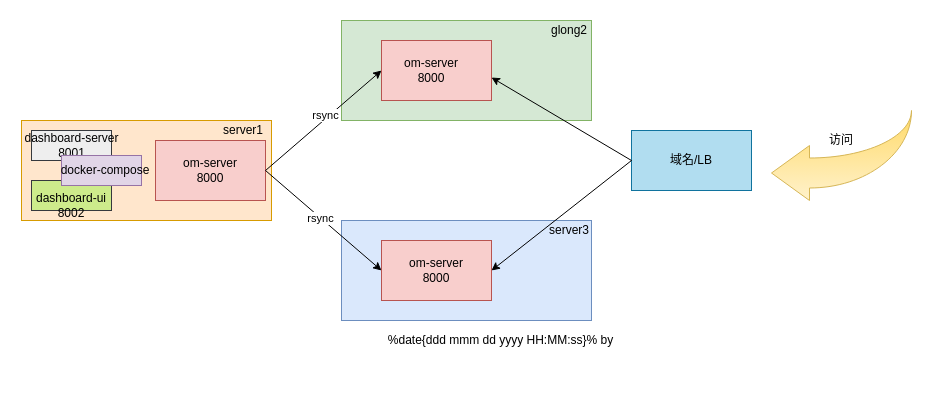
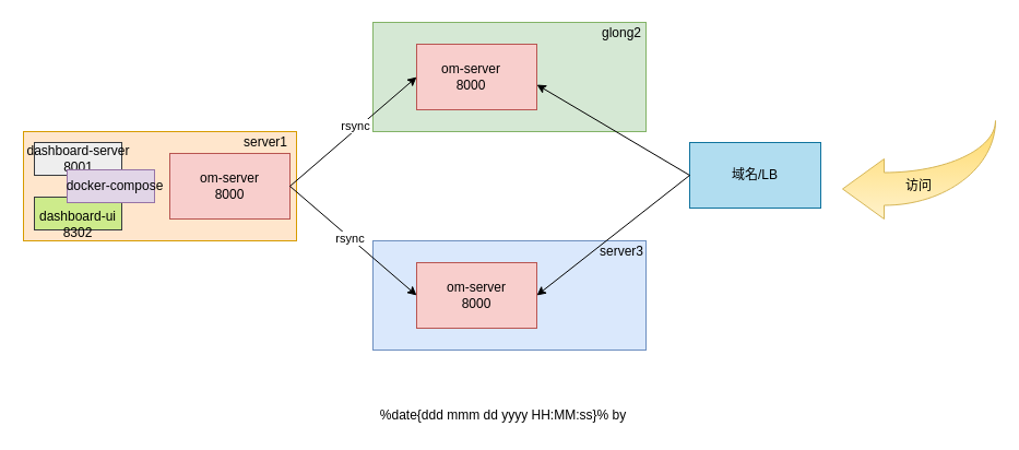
- <mxCell id="29" value="访问" style="text;html=1;strokeColor=none;fillColor=none;align=center;verticalAlign=middle;whiteSpace=wrap;rounded=0;" vertex="1" parent="1"><mxGeometry x="811" y="125" width="60" height="30" as="geometry" /></mxCell>
+ <mxCell id="29" value="访问" style="text;html=1;strokeColor=none;fillColor=none;align=center;verticalAlign=middle;whiteSpace=wrap;rounded=0;" vertex="1" parent="1"><mxGeometry x="811" y="155" width="60" height="30" as="geometry" /></mxCell>
- <mxCell id="21" value="dashboard-ui&lt;br&gt;8002" style="text;html=1;strokeColor=none;fillColor=none;align=center;verticalAlign=middle;whiteSpace=wrap;rounded=0;" vertex="1" parent="1"><mxGeometry x="31" y="200" width="80" height="10" as="geometry" /></mxCell>
+ <mxCell id="21" value="dashboard-ui&lt;br&gt;8302" style="text;html=1;strokeColor=none;fillColor=none;align=center;verticalAlign=middle;whiteSpace=wrap;rounded=0;" vertex="1" parent="1"><mxGeometry x="31" y="200" width="80" height="10" as="geometry" /></mxCell>
- <mxCell id="27" value="%date{ddd mmm dd yyyy HH:MM:ss}% by glong" style="text;html=1;strokeColor=none;fillColor=none;align=center;verticalAlign=middle;whiteSpace=wrap;overflow=hidden;" vertex="1" parent="1"><mxGeometry x="381" y="330" width="239" height="20" as="geometry" /></mxCell>
+ <mxCell id="27" value="%date{ddd mmm dd yyyy HH:MM:ss}% by glong" style="text;html=1;strokeColor=none;fillColor=none;align=center;verticalAlign=middle;whiteSpace=wrap;overflow=hidden;" vertex="1" parent="1"><mxGeometry x="341" y="370" width="239" height="20" as="geometry" /></mxCell>
